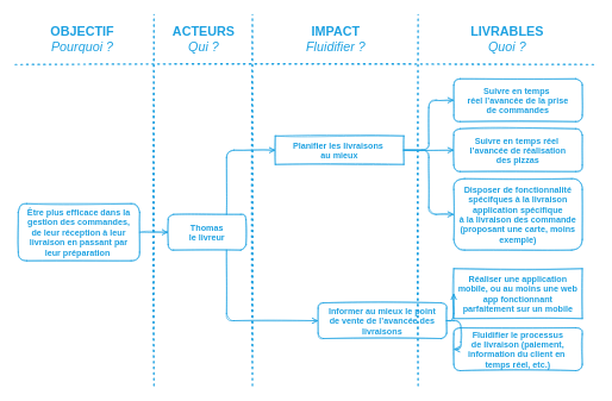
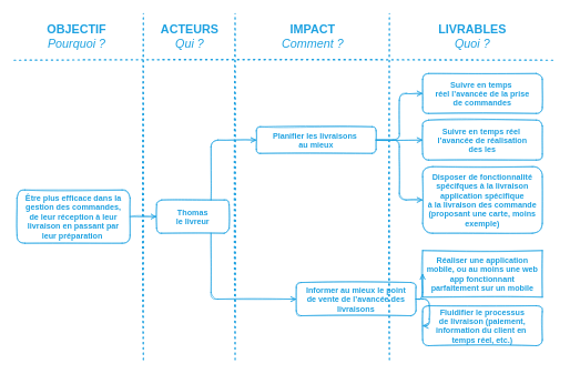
- <mxCell id="6" value="&lt;font style=&quot;font-size: 18px&quot;&gt;&lt;font color=&quot;#1da1e1&quot;&gt;&lt;b&gt;IMPACT&lt;/b&gt;&lt;br&gt;&lt;i&gt;Fluidifier ?&lt;/i&gt;&lt;/font&gt;&lt;br&gt;&lt;/font&gt;" style="text;html=1;strokeColor=none;fillColor=none;align=center;verticalAlign=middle;whiteSpace=wrap;rounded=0;sketch=1;" vertex="1" parent="1"><mxGeometry x="355" y="30" width="230" height="50" as="geometry" /></mxCell>
+ <mxCell id="6" value="&lt;font style=&quot;font-size: 18px&quot;&gt;&lt;font color=&quot;#1da1e1&quot;&gt;&lt;b&gt;IMPACT&lt;/b&gt;&lt;br&gt;&lt;i&gt;Comment ?&lt;/i&gt;&lt;/font&gt;&lt;br&gt;&lt;/font&gt;" style="text;html=1;strokeColor=none;fillColor=none;align=center;verticalAlign=middle;whiteSpace=wrap;rounded=0;sketch=1;" vertex="1" parent="1"><mxGeometry x="355" y="30" width="230" height="50" as="geometry" /></mxCell>
- <mxCell id="18" value="Suivre en temps réel &#10;l’avancée de réalisation&#10;des pizzas" style="fontStyle=1;sketch=1;fillColor=none;fontColor=#1DA1E1;strokeColor=#1DA1E1;rounded=1;" vertex="1" parent="14"><mxGeometry x="250" y="70" width="180" height="60" as="geometry" /></mxCell>
+ <mxCell id="18" value="Suivre en temps réel &#10;l’avancée de réalisation&#10;des les" style="fontStyle=1;sketch=1;fillColor=none;fontColor=#1DA1E1;strokeColor=#1DA1E1;rounded=1;" vertex="1" parent="14"><mxGeometry x="250" y="70" width="180" height="60" as="geometry" /></mxCell>
- <mxCell id="15" value="Planifier les livraisons &#10;au mieux" style="fontStyle=1;sketch=1;fillColor=none;fontColor=#1DA1E1;strokeColor=#1DA1E1;rounded=0;" vertex="1" parent="14"><mxGeometry y="80" width="180" height="40" as="geometry" /></mxCell>
+ <mxCell id="15" value="Planifier les livraisons &#10;au mieux" style="fontStyle=1;sketch=1;fillColor=none;fontColor=#1DA1E1;strokeColor=#1DA1E1;rounded=1;" vertex="1" parent="14"><mxGeometry y="80" width="180" height="40" as="geometry" /></mxCell>
